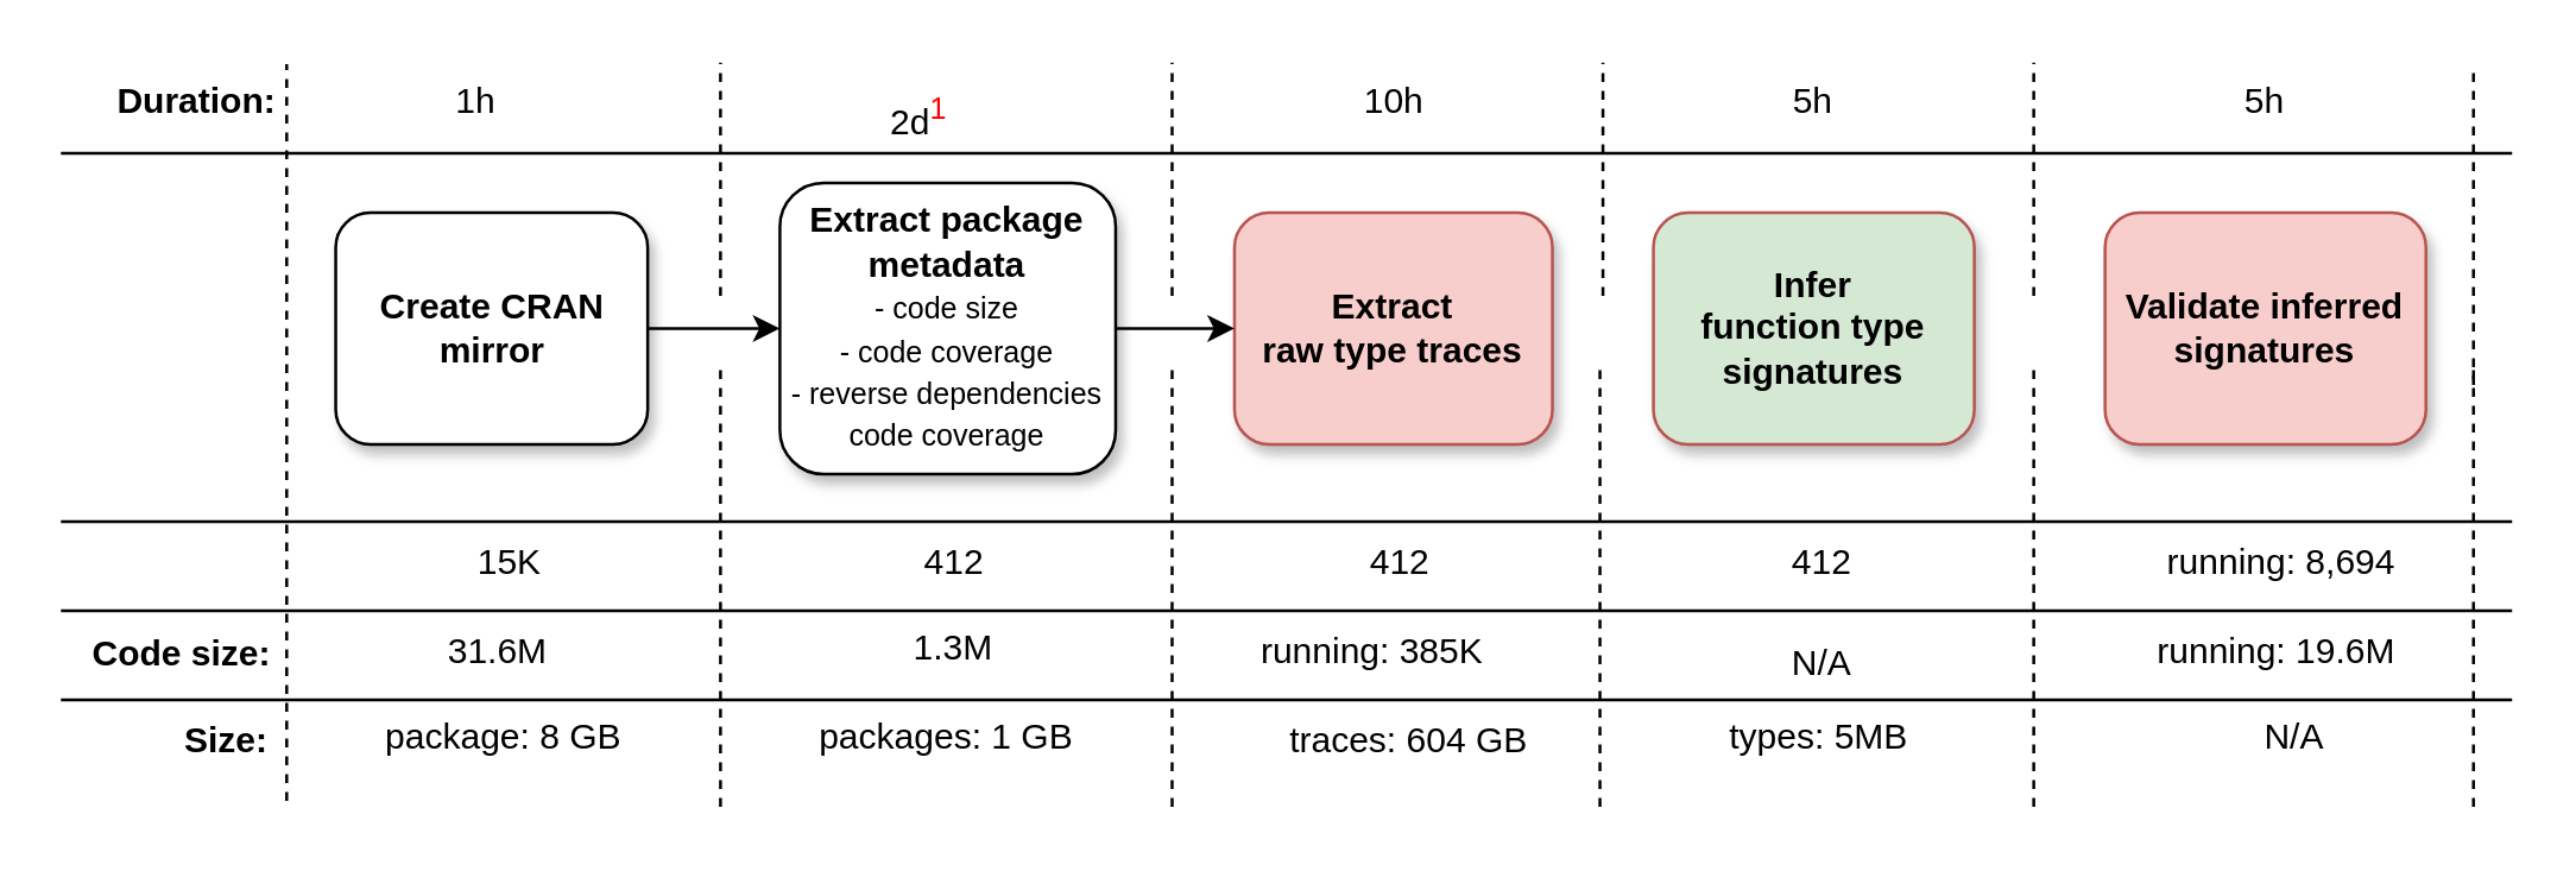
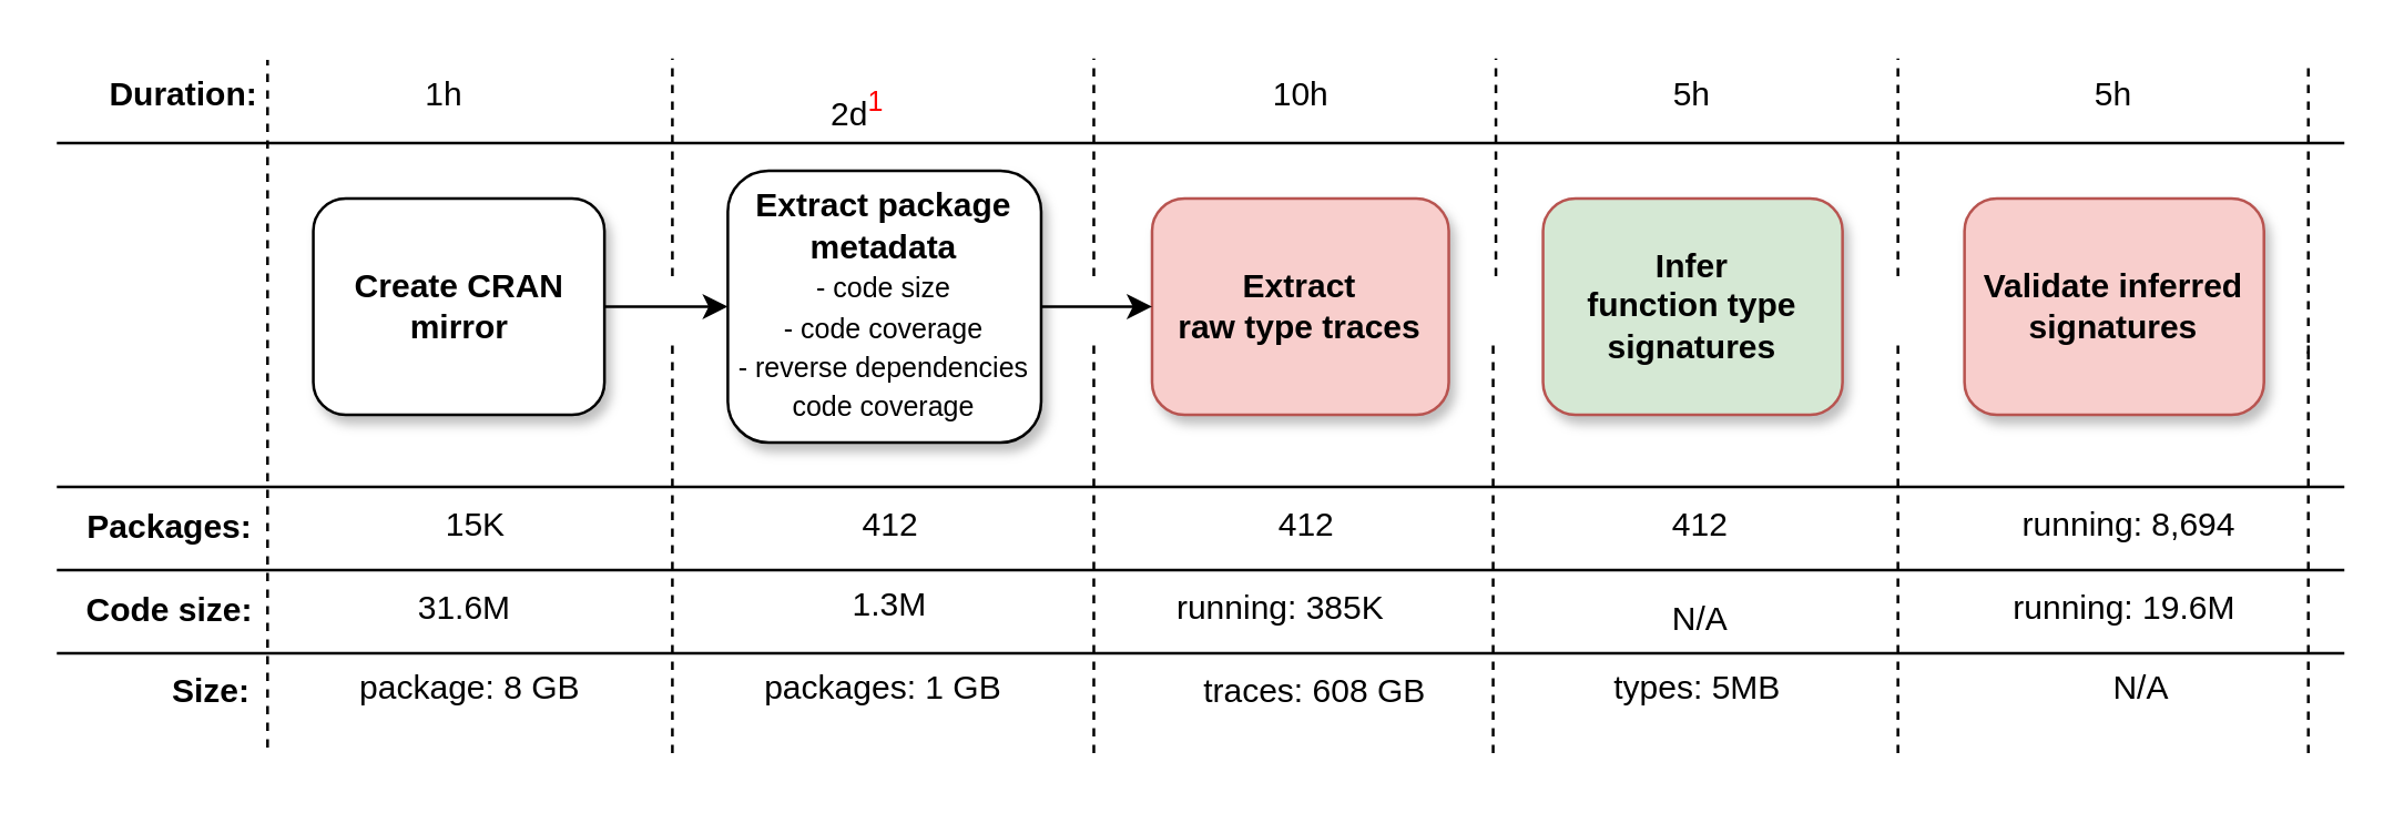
+ <mxCell id="9" value="Packages:" style="text;html=1;strokeColor=none;fillColor=none;align=center;verticalAlign=middle;whiteSpace=wrap;rounded=0;fontStyle=1" parent="1" vertex="1"><mxGeometry x="36" y="180" width="50" height="20" as="geometry" /></mxCell>
- <mxCell id="43" value="traces: 604 GB" style="text;html=1;align=right;" parent="1" vertex="1"><mxGeometry x="423.51" y="235" width="91.49" height="34" as="geometry" /></mxCell>
+ <mxCell id="43" value="traces: 608 GB" style="text;html=1;align=right;" parent="1" vertex="1"><mxGeometry x="423.51" y="235" width="91.49" height="34" as="geometry" /></mxCell>
